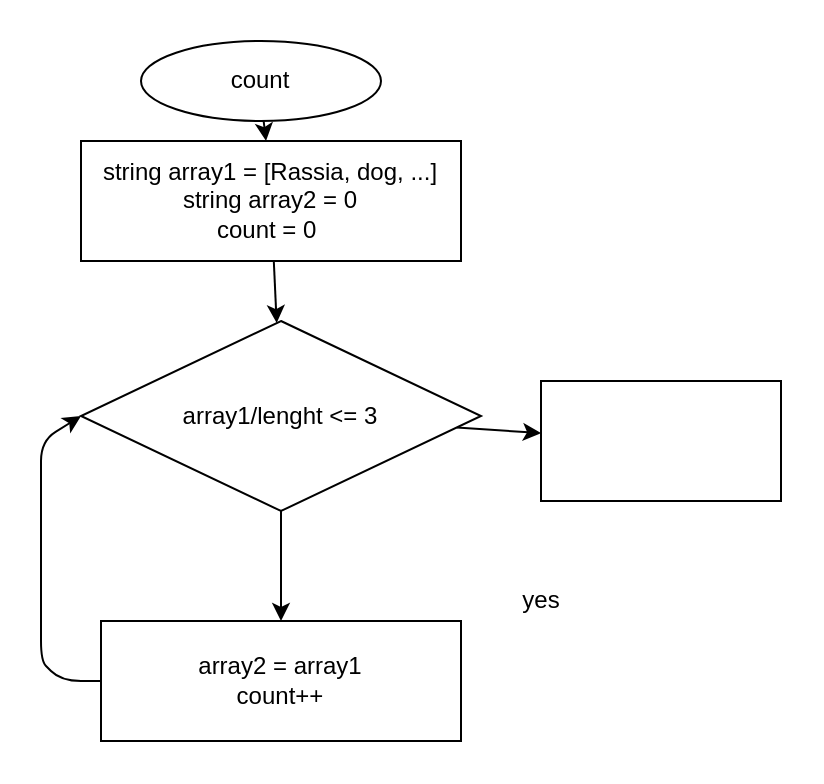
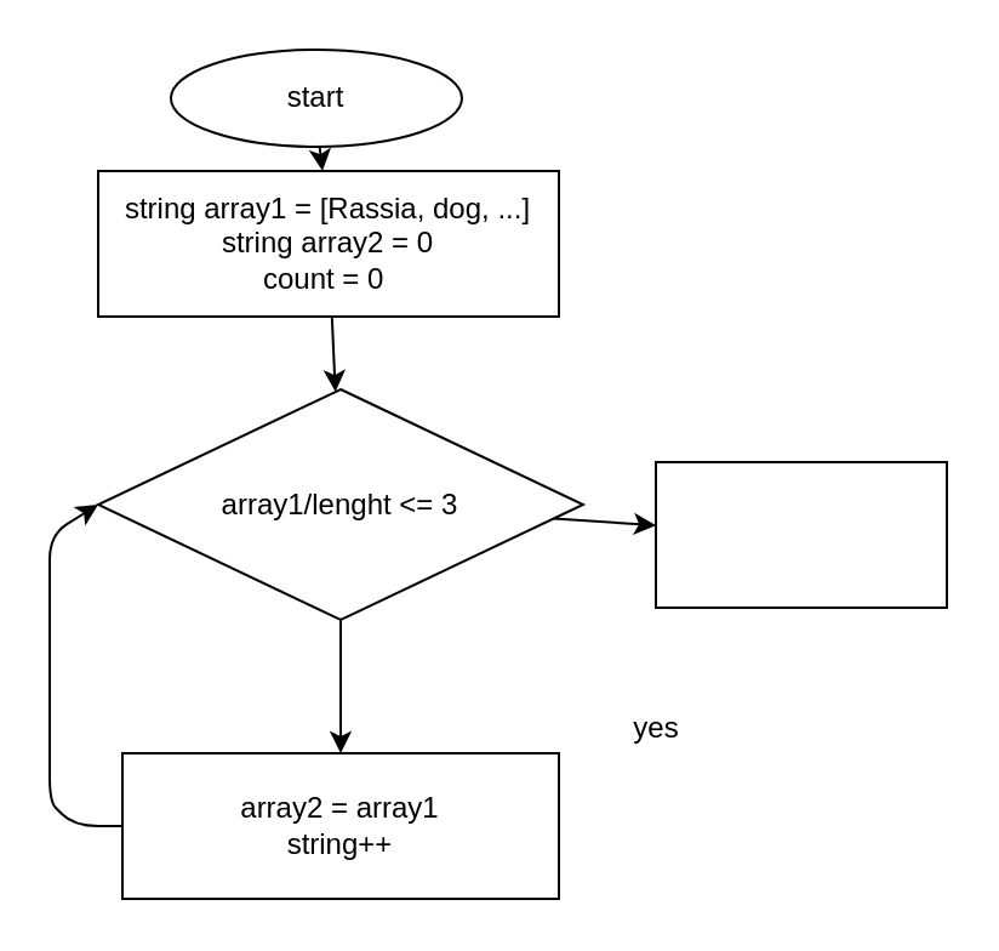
- <mxCell id="3" value="count" style="ellipse;whiteSpace=wrap;html=1;" vertex="1" parent="1"><mxGeometry x="70" y="20" width="120" height="40" as="geometry" /></mxCell>
+ <mxCell id="3" value="start" style="ellipse;whiteSpace=wrap;html=1;" vertex="1" parent="1"><mxGeometry x="70" y="20" width="120" height="40" as="geometry" /></mxCell>
- <mxCell id="10" value="array2 = array1&lt;br&gt;count++" style="whiteSpace=wrap;html=1;" vertex="1" parent="1"><mxGeometry x="50" y="310" width="180" height="60" as="geometry" /></mxCell>
+ <mxCell id="10" value="array2 = array1&lt;br&gt;string++" style="whiteSpace=wrap;html=1;" vertex="1" parent="1"><mxGeometry x="50" y="310" width="180" height="60" as="geometry" /></mxCell>
